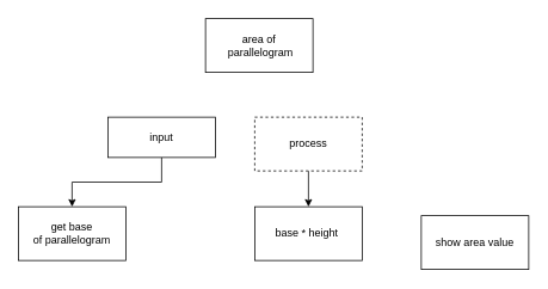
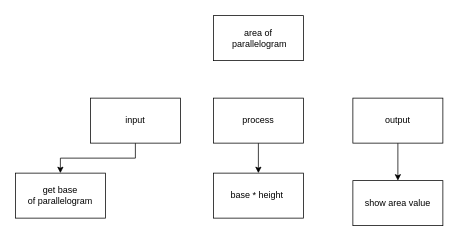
- <mxCell id="2" value="area of&lt;br&gt;&amp;nbsp;parallelogram" style="rounded=0;whiteSpace=wrap;html=1;" vertex="1" parent="1"><mxGeometry x="229" y="20" width="120" height="60" as="geometry" /></mxCell>
+ <mxCell id="2" value="area of&lt;br&gt;&amp;nbsp;parallelogram" style="rounded=0;whiteSpace=wrap;html=1;" vertex="1" parent="1"><mxGeometry x="284" y="20" width="120" height="60" as="geometry" /></mxCell>
- <mxCell id="4" value="input" style="rounded=0;whiteSpace=wrap;html=1;" vertex="1" parent="1"><mxGeometry x="120" y="130" width="120" height="45" as="geometry" /></mxCell>
+ <mxCell id="4" value="input" style="rounded=0;whiteSpace=wrap;html=1;" vertex="1" parent="1"><mxGeometry x="120" y="130" width="120" height="60" as="geometry" /></mxCell>
- <mxCell id="6" value="process" style="rounded=0;whiteSpace=wrap;html=1;dashed=1;" vertex="1" parent="1"><mxGeometry x="284" y="130" width="120" height="60" as="geometry" /></mxCell>
+ <mxCell id="6" value="process" style="rounded=0;whiteSpace=wrap;html=1;" vertex="1" parent="1"><mxGeometry x="284" y="130" width="120" height="60" as="geometry" /></mxCell>
+ <mxCell id="8" value="output" style="rounded=0;whiteSpace=wrap;html=1;" vertex="1" parent="1"><mxGeometry x="470" y="130" width="120" height="60" as="geometry" /></mxCell>
+ <mxCell id="7" style="edgeStyle=orthogonalEdgeStyle;rounded=0;html=1;" edge="1" parent="1" source="8" target="11"><mxGeometry relative="1" as="geometry" /></mxCell>
